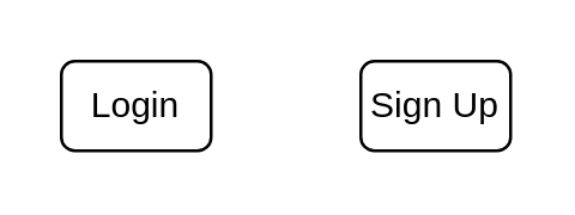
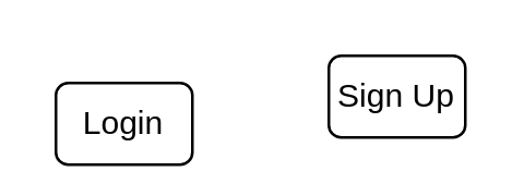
- <mxCell id="2" value="Login" style="rounded=1;whiteSpace=wrap;html=1;" vertex="1" parent="1"><mxGeometry x="20" y="20" width="50" height="30" as="geometry" /></mxCell>
+ <mxCell id="2" value="Login" style="rounded=1;whiteSpace=wrap;html=1;" vertex="1" parent="1"><mxGeometry x="20" y="30" width="50" height="30" as="geometry" /></mxCell>
